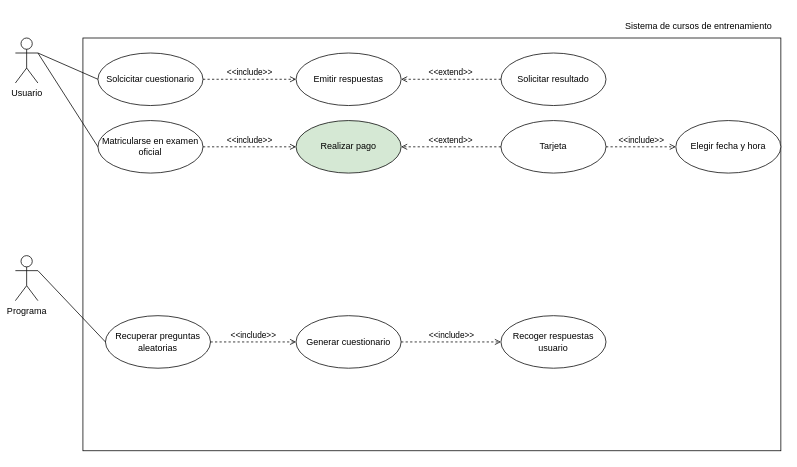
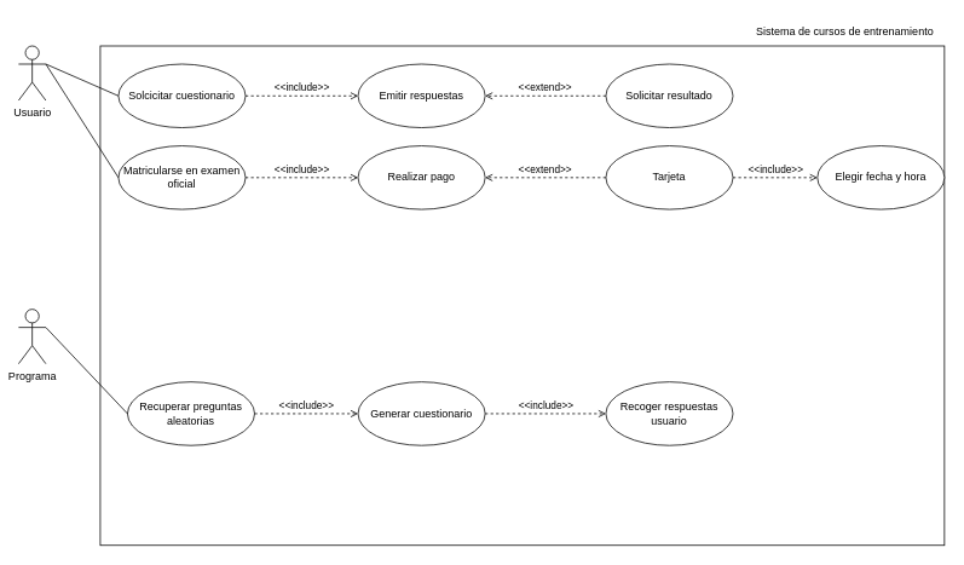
- <mxCell id="13" value="Realizar pago" style="ellipse;whiteSpace=wrap;html=1;fillColor=#d5e8d4;" vertex="1" parent="1"><mxGeometry x="394" y="160" width="140" height="70" as="geometry" /></mxCell>
+ <mxCell id="13" value="Realizar pago" style="ellipse;whiteSpace=wrap;html=1;" vertex="1" parent="1"><mxGeometry x="394" y="160" width="140" height="70" as="geometry" /></mxCell>
